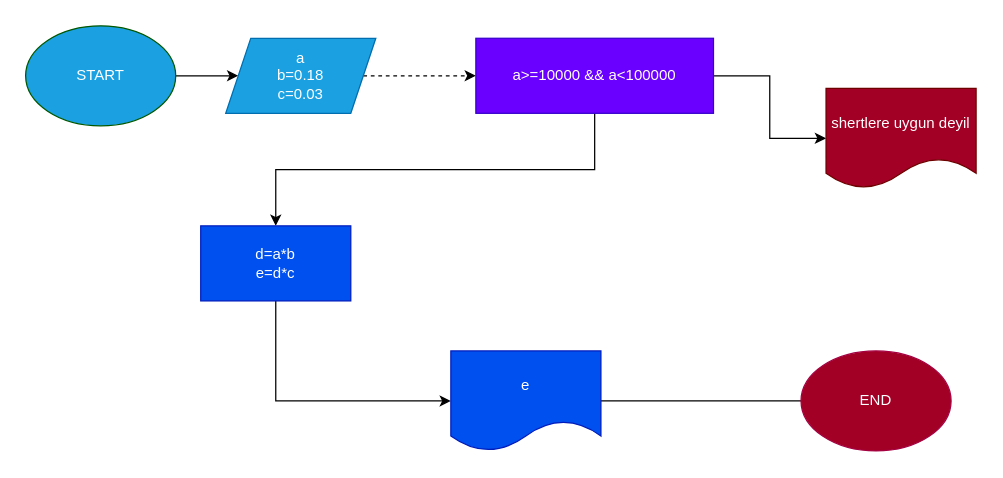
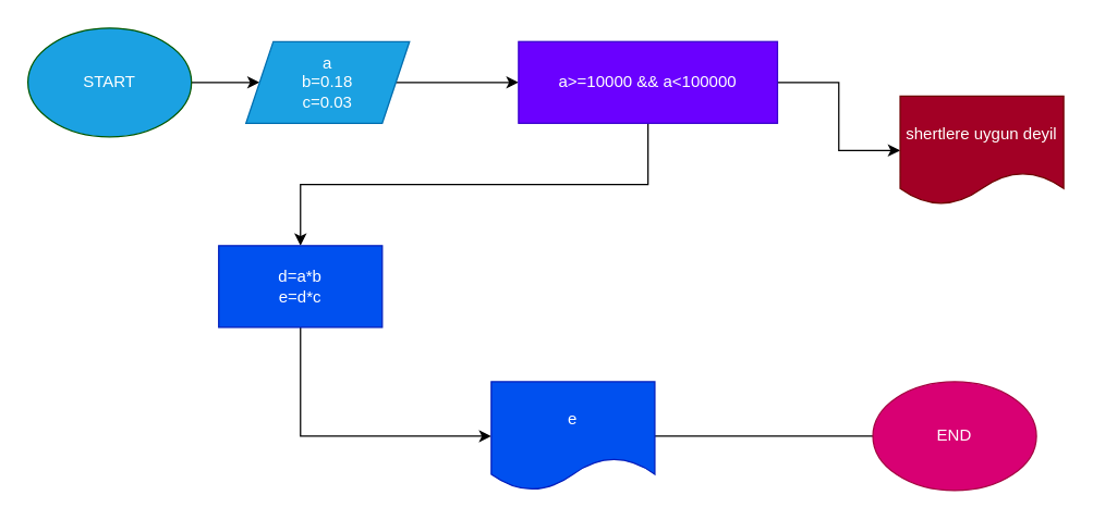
- <mxCell id="4" style="edgeStyle=orthogonalEdgeStyle;rounded=0;orthogonalLoop=1;jettySize=auto;html=1;exitX=1;exitY=0.5;exitDx=0;exitDy=0;dashed=1;" edge="1" parent="1" source="5" target="8"><mxGeometry relative="1" as="geometry" /></mxCell>
+ <mxCell id="4" style="edgeStyle=orthogonalEdgeStyle;rounded=0;orthogonalLoop=1;jettySize=auto;html=1;exitX=1;exitY=0.5;exitDx=0;exitDy=0;" edge="1" parent="1" source="5" target="8"><mxGeometry relative="1" as="geometry" /></mxCell>
- <mxCell id="14" value="END" style="ellipse;whiteSpace=wrap;html=1;fillColor=#a20025;fontColor=#ffffff;strokeColor=#A50040;" vertex="1" parent="1"><mxGeometry x="640" y="280" width="120" height="80" as="geometry" /></mxCell>
+ <mxCell id="14" value="END" style="ellipse;whiteSpace=wrap;html=1;fillColor=#d80073;fontColor=#ffffff;strokeColor=#A50040;" vertex="1" parent="1"><mxGeometry x="640" y="280" width="120" height="80" as="geometry" /></mxCell>
